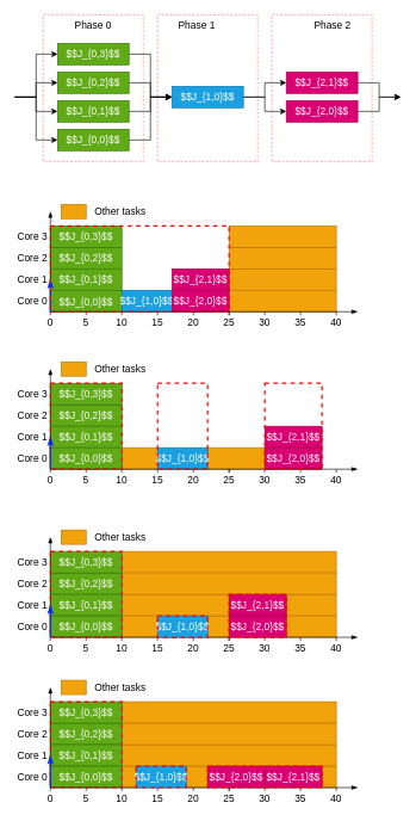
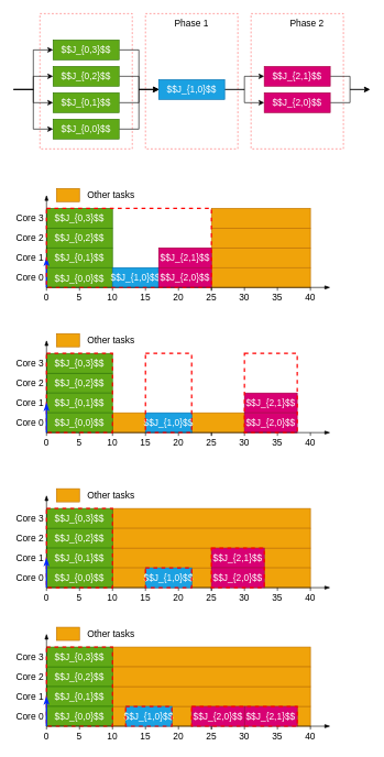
- <mxCell id="66" value="Phase 0" style="text;html=1;strokeColor=none;fillColor=none;align=center;verticalAlign=middle;whiteSpace=wrap;rounded=0;fontSize=14;fontColor=#000000;" parent="1" vertex="1"><mxGeometry x="95" y="25" width="70" height="20" as="geometry" /></mxCell>
- <mxCell id="67" value="Phase 1" style="text;html=1;strokeColor=none;fillColor=none;align=center;verticalAlign=middle;whiteSpace=wrap;rounded=0;fontSize=14;fontColor=#000000;" parent="1" vertex="1"><mxGeometry x="240" y="25" width="70" height="20" as="geometry" /></mxCell>
+ <mxCell id="67" value="Phase 1" style="text;html=1;strokeColor=none;fillColor=none;align=center;verticalAlign=middle;whiteSpace=wrap;rounded=0;fontSize=14;fontColor=#000000;" parent="1" vertex="1"><mxGeometry x="255" y="25" width="70" height="20" as="geometry" /></mxCell>
